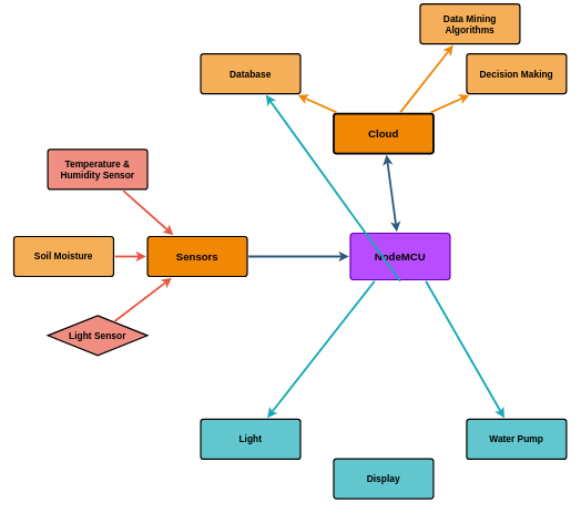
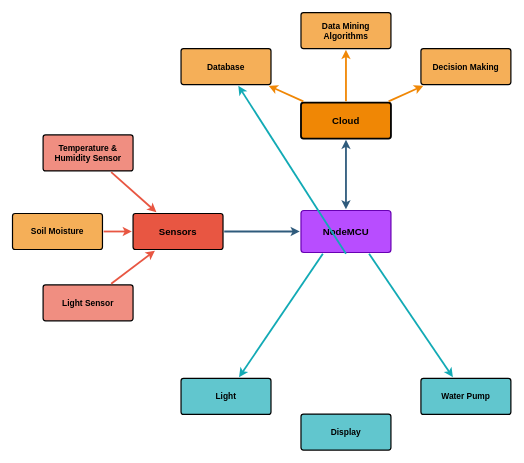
- <mxCell id="12" value="Data Mining Algorithms" style="rounded=1;whiteSpace=wrap;html=1;shadow=0;labelBackgroundColor=none;strokeColor=#000000;strokeWidth=2;fillColor=#f5af58;fontFamily=Helvetica;fontSize=14;fontColor=#000000;align=center;spacing=5;arcSize=7;perimeterSpacing=2;fontStyle=1" parent="1" vertex="1"><mxGeometry x="631" y="5.5" width="150" height="60" as="geometry" /></mxCell>
+ <mxCell id="12" value="Data Mining Algorithms" style="rounded=1;whiteSpace=wrap;html=1;shadow=0;labelBackgroundColor=none;strokeColor=#000000;strokeWidth=2;fillColor=#f5af58;fontFamily=Helvetica;fontSize=14;fontColor=#000000;align=center;spacing=5;arcSize=7;perimeterSpacing=2;fontStyle=1" parent="1" vertex="1"><mxGeometry x="501" y="20.5" width="150" height="60" as="geometry" /></mxCell>
- <mxCell id="5" value="Sensors" style="rounded=1;whiteSpace=wrap;html=1;shadow=0;labelBackgroundColor=none;strokeColor=#000000;strokeWidth=2;fillColor=#f08705;fontFamily=Helvetica;fontSize=16;fontColor=#000000;align=center;spacing=5;fontStyle=1;arcSize=7;perimeterSpacing=2;" parent="1" vertex="1"><mxGeometry x="221" y="355.5" width="150" height="60" as="geometry" /></mxCell>
+ <mxCell id="5" value="Sensors" style="rounded=1;whiteSpace=wrap;html=1;shadow=0;labelBackgroundColor=none;strokeColor=#000000;strokeWidth=2;fillColor=#e85642;fontFamily=Helvetica;fontSize=16;fontColor=#000000;align=center;spacing=5;fontStyle=1;arcSize=7;perimeterSpacing=2;" parent="1" vertex="1"><mxGeometry x="221" y="355.5" width="150" height="60" as="geometry" /></mxCell>
- <mxCell id="2" value="NodeMCU" style="rounded=1;whiteSpace=wrap;html=1;shadow=0;labelBackgroundColor=none;strokeColor=#6800B3;strokeWidth=2;fillColor=#B84DFF;fontFamily=Helvetica;fontSize=16;align=center;fontStyle=1;spacing=5;arcSize=7;perimeterSpacing=2;fontColor=#000000;" parent="1" vertex="1"><mxGeometry x="526" y="350.5" width="150" height="70" as="geometry" /></mxCell>
+ <mxCell id="2" value="NodeMCU" style="rounded=1;whiteSpace=wrap;html=1;shadow=0;labelBackgroundColor=none;strokeColor=#6800B3;strokeWidth=2;fillColor=#B84DFF;fontFamily=Helvetica;fontSize=16;align=center;fontStyle=1;spacing=5;arcSize=7;perimeterSpacing=2;fontColor=#000000;" parent="1" vertex="1"><mxGeometry x="501" y="350.5" width="150" height="70" as="geometry" /></mxCell>
- <mxCell id="6" value="Light Sensor" style="rhombus;whiteSpace=wrap;html=1;shadow=0;labelBackgroundColor=none;strokeColor=#000000;strokeWidth=2;fillColor=#f08e81;fontFamily=Helvetica;fontSize=14;fontColor=#000000;align=center;spacing=5;fontStyle=1;arcSize=7;perimeterSpacing=2;" parent="1" vertex="1"><mxGeometry x="71" y="474.5" width="150" height="60" as="geometry" /></mxCell>
+ <mxCell id="6" value="Light Sensor" style="rounded=1;whiteSpace=wrap;html=1;shadow=0;labelBackgroundColor=none;strokeColor=#000000;strokeWidth=2;fillColor=#f08e81;fontFamily=Helvetica;fontSize=14;fontColor=#000000;align=center;spacing=5;fontStyle=1;arcSize=7;perimeterSpacing=2;" parent="1" vertex="1"><mxGeometry x="71" y="474.5" width="150" height="60" as="geometry" /></mxCell>
